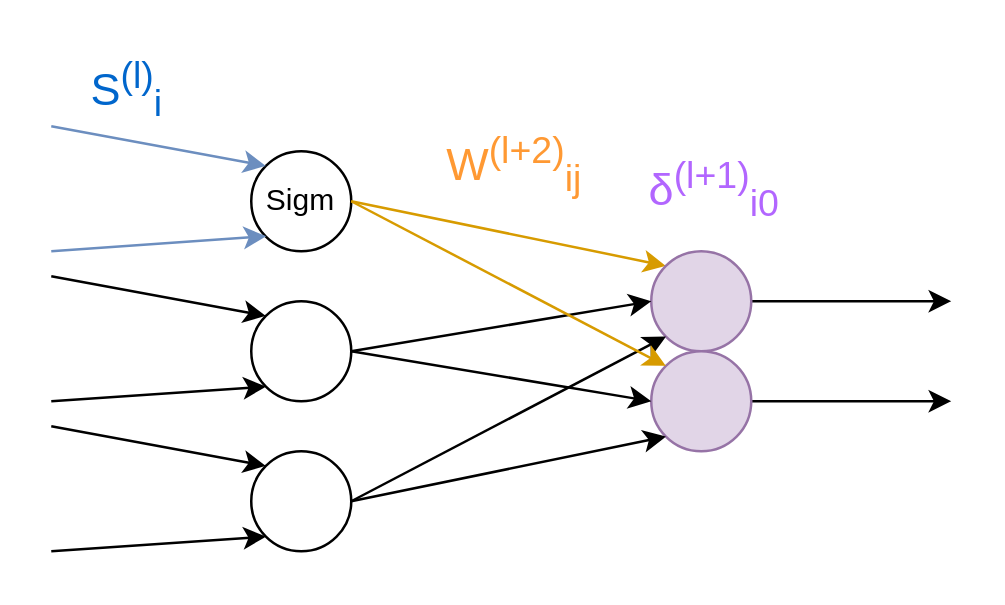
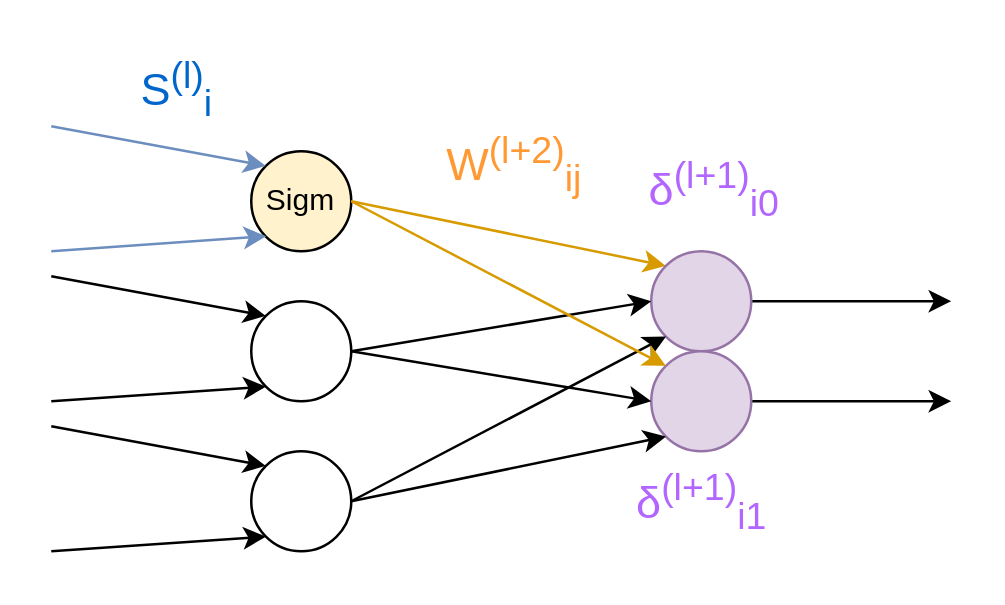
- <mxCell id="15" value="&lt;div&gt;&lt;font style=&quot;font-size: 18px&quot; color=&quot;#0066CC&quot;&gt;S&lt;sup&gt;(l)&lt;/sup&gt;&lt;sub&gt;i&lt;/sub&gt;&lt;/font&gt;&lt;/div&gt;" style="text;html=1;align=center;verticalAlign=middle;resizable=0;points=[];autosize=1;strokeColor=none;" parent="1" vertex="1"><mxGeometry x="30" y="20" width="40" height="30" as="geometry" /></mxCell>
+ <mxCell id="15" value="&lt;div&gt;&lt;font style=&quot;font-size: 18px&quot; color=&quot;#0066CC&quot;&gt;S&lt;sup&gt;(l)&lt;/sup&gt;&lt;sub&gt;i&lt;/sub&gt;&lt;/font&gt;&lt;/div&gt;" style="text;html=1;align=center;verticalAlign=middle;resizable=0;points=[];autosize=1;strokeColor=none;" parent="1" vertex="1"><mxGeometry x="50" y="20" width="40" height="30" as="geometry" /></mxCell>
- <mxCell id="2" value="Sigm" style="ellipse;whiteSpace=wrap;html=1;aspect=fixed;" parent="1" vertex="1"><mxGeometry x="100" y="60" width="40" height="40" as="geometry" /></mxCell>
+ <mxCell id="2" value="Sigm" style="ellipse;whiteSpace=wrap;html=1;aspect=fixed;fillColor=#fff2cc;" parent="1" vertex="1"><mxGeometry x="100" y="60" width="40" height="40" as="geometry" /></mxCell>
+ <mxCell id="24" value="&lt;font style=&quot;font-size: 18px&quot; color=&quot;#B266FF&quot;&gt;&lt;span class=&quot;ILfuVd NA6bn&quot;&gt;&lt;span class=&quot;hgKElc&quot;&gt;δ&lt;sup&gt;(l+1)&lt;/sup&gt;&lt;sub&gt;i1&lt;/sub&gt;&lt;/span&gt;&lt;/span&gt;&lt;/font&gt;" style="text;html=1;align=center;verticalAlign=middle;resizable=0;points=[];autosize=1;strokeColor=none;" vertex="1" parent="1"><mxGeometry x="245" y="185" width="70" height="30" as="geometry" /></mxCell>
